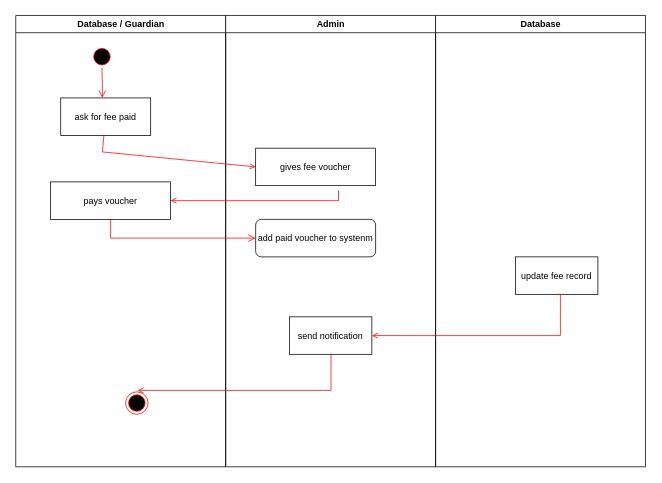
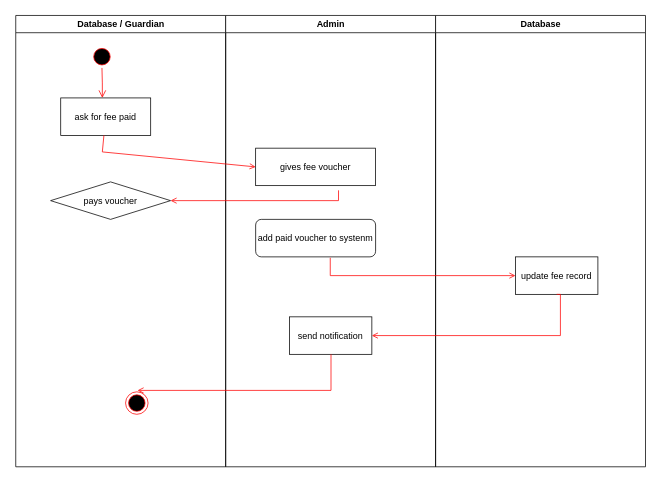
- <mxCell id="6" value="pays voucher" style="" vertex="1" parent="2"><mxGeometry x="46.5" y="222" width="160" height="50" as="geometry" /></mxCell>
+ <mxCell id="6" value="pays voucher" style="rhombus;" vertex="1" parent="2"><mxGeometry x="46.5" y="222" width="160" height="50" as="geometry" /></mxCell>
- <mxCell id="16" value="" style="edgeStyle=elbowEdgeStyle;elbow=horizontal;align=left;verticalAlign=top;endArrow=open;endSize=8;strokeColor=#FF0000;endFill=1;rounded=0;entryX=0;entryY=0.5;entryDx=0;entryDy=0;" parent="1" source="6" target="11" edge="1"><mxGeometry x="-0.439" y="-14" relative="1" as="geometry"><mxPoint x="390.5" y="330" as="targetPoint" /><mxPoint x="147" y="305" as="sourcePoint" /><Array as="points"><mxPoint x="147" y="342" /></Array><mxPoint as="offset" /></mxGeometry></mxCell>
+ <mxCell id="19" value="" style="edgeStyle=elbowEdgeStyle;elbow=horizontal;entryX=0;entryY=0.5;strokeColor=#FF0000;endArrow=open;endFill=1;rounded=0;entryDx=0;entryDy=0;exitX=0.622;exitY=1.025;exitDx=0;exitDy=0;exitPerimeter=0;" edge="1" parent="1" source="11" target="13"><mxGeometry width="100" height="100" relative="1" as="geometry"><mxPoint x="752" y="392" as="sourcePoint" /><mxPoint x="506" y="457" as="targetPoint" /><Array as="points"><mxPoint x="440" y="362" /><mxPoint x="397" y="342" /></Array></mxGeometry></mxCell>
